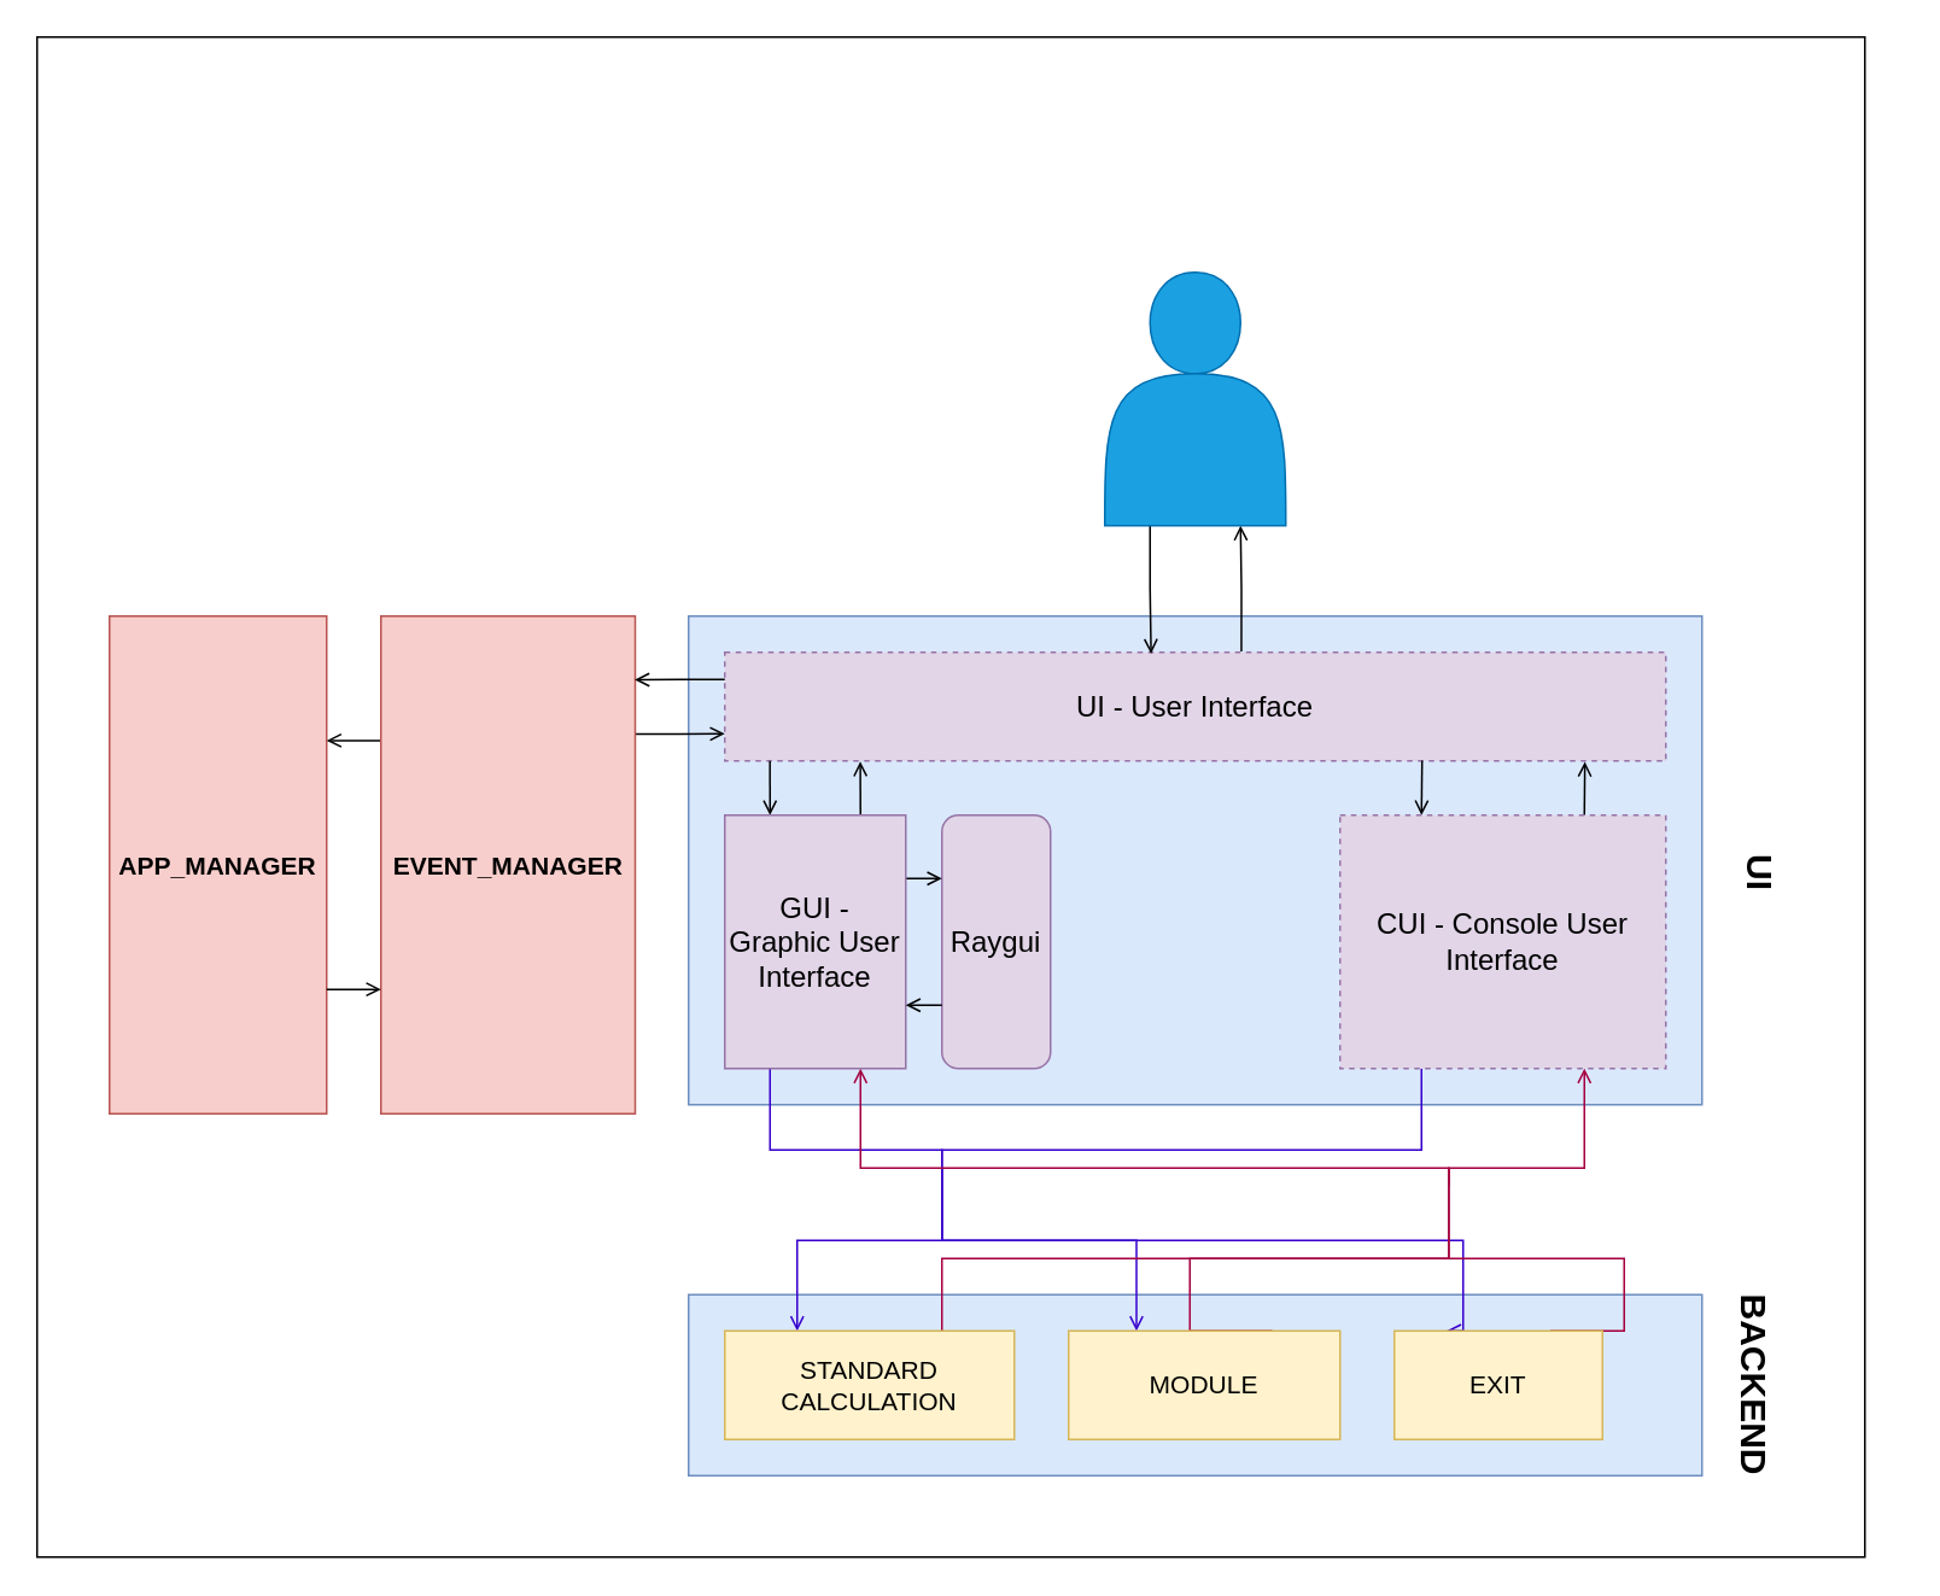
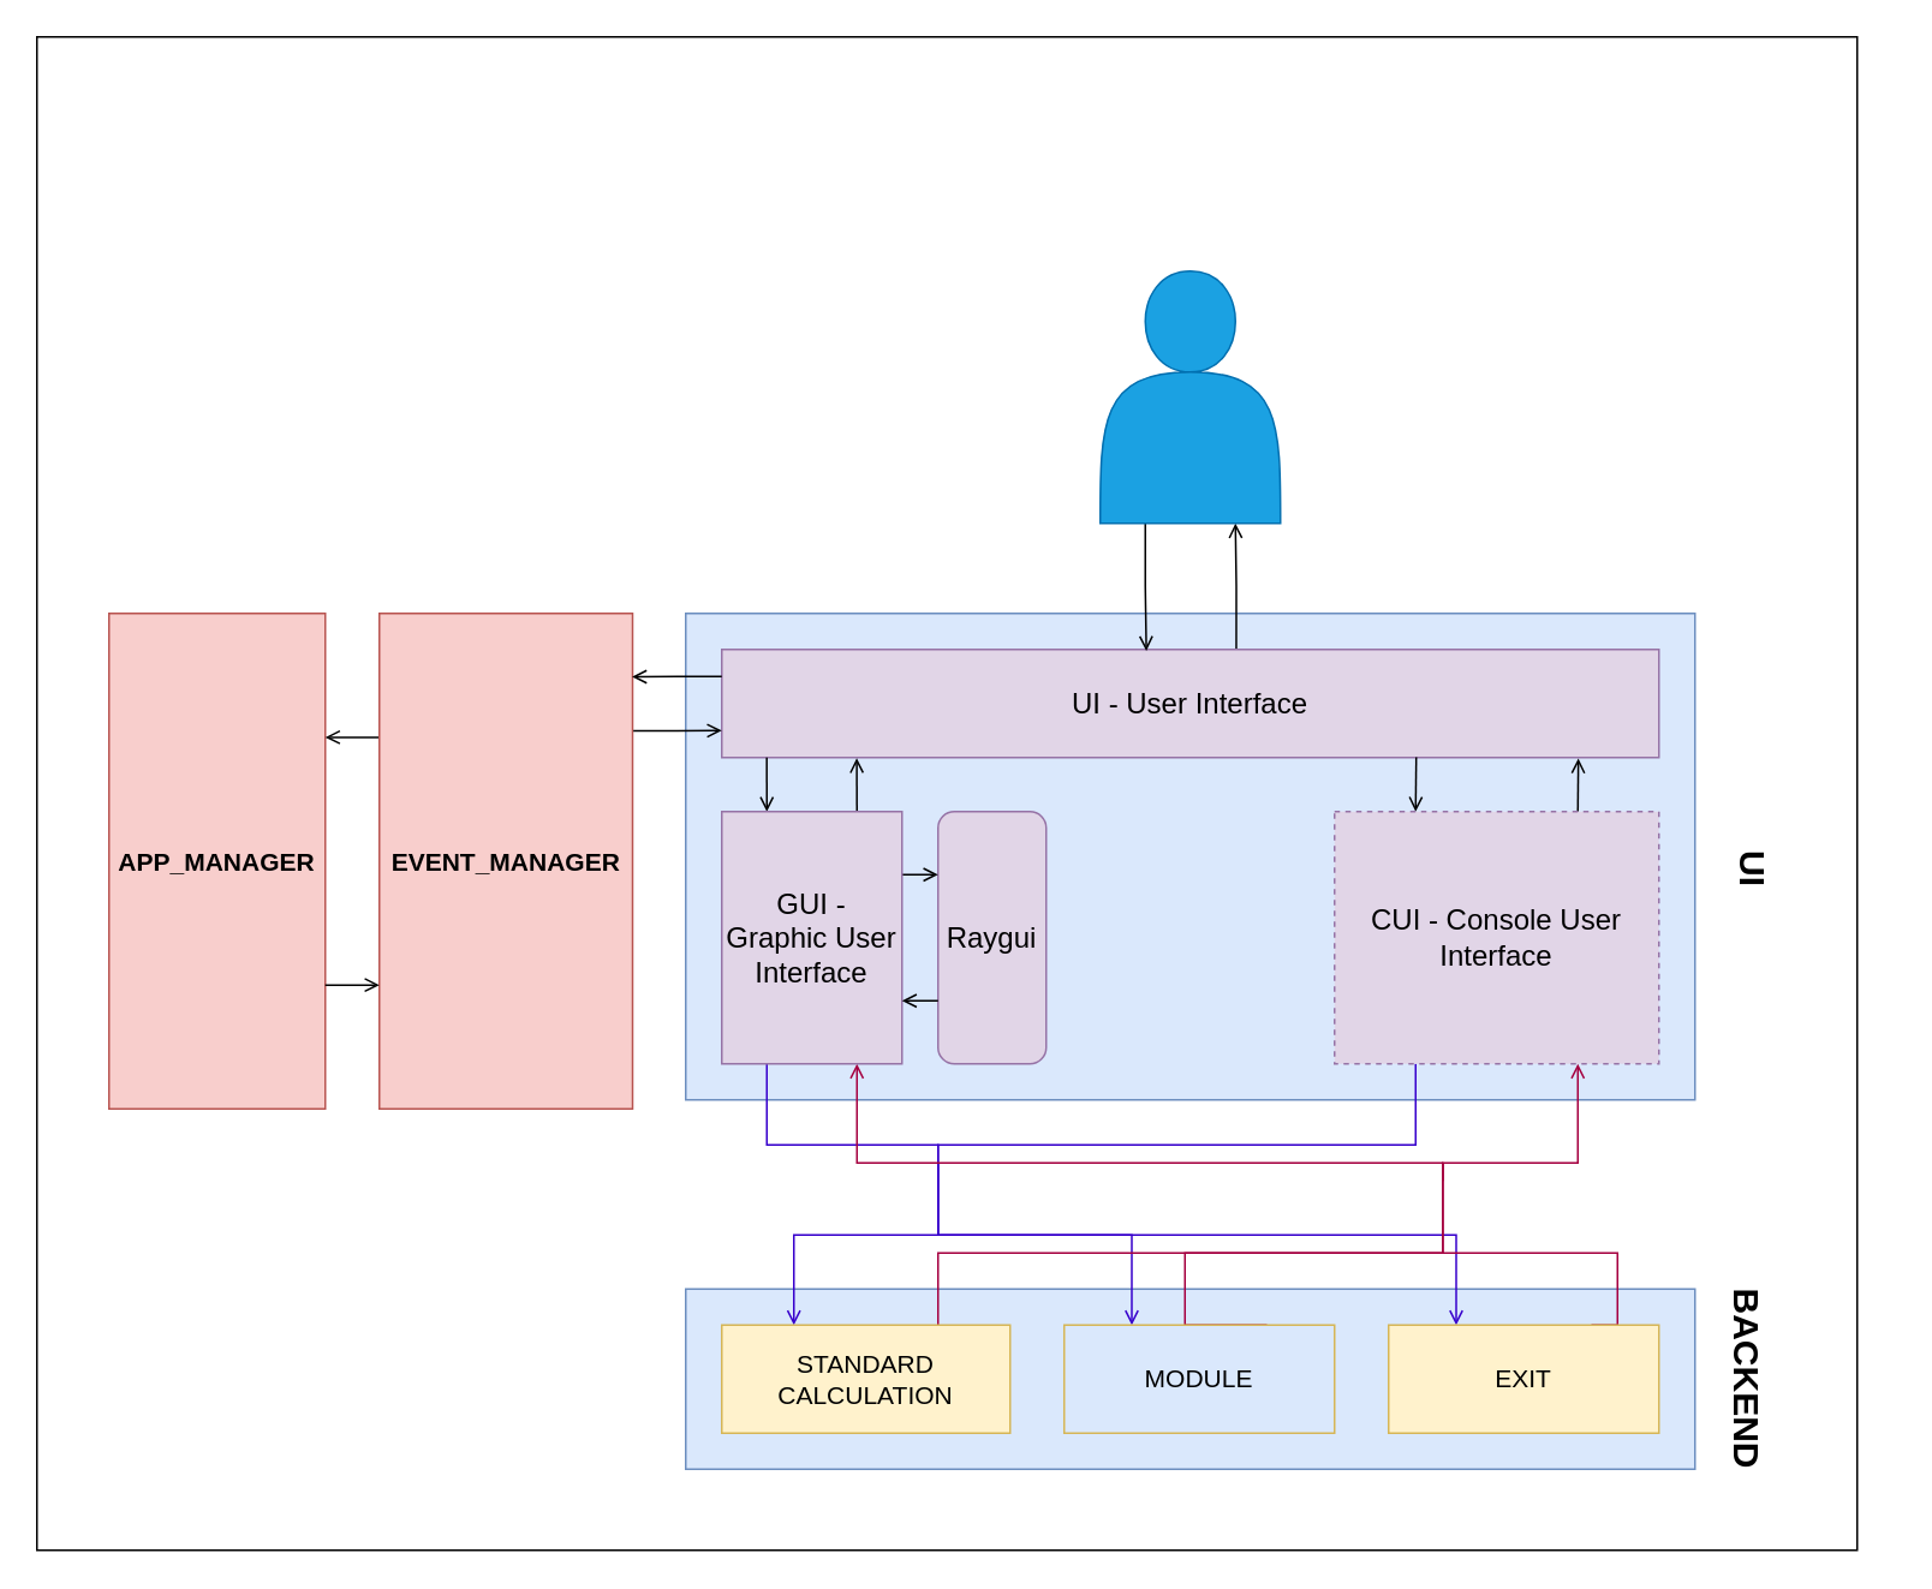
- <mxCell id="14" value="UI - User Interface" style="rounded=0;whiteSpace=wrap;html=1;fillColor=#e1d5e7;strokeColor=#9673a6;fontSize=16;dashed=1;" parent="3" vertex="1"><mxGeometry x="340" y="210" width="520" height="60" as="geometry" /></mxCell>
+ <mxCell id="14" value="UI - User Interface" style="rounded=0;whiteSpace=wrap;html=1;fillColor=#e1d5e7;strokeColor=#9673a6;fontSize=16;" parent="3" vertex="1"><mxGeometry x="340" y="210" width="520" height="60" as="geometry" /></mxCell>
- <mxCell id="13" value="MODULE" style="rounded=0;whiteSpace=wrap;html=1;fillColor=#fff2cc;strokeColor=#d6b656;fontSize=14;" parent="3" vertex="1"><mxGeometry x="530" y="585" width="150" height="60" as="geometry" /></mxCell>
+ <mxCell id="13" value="MODULE" style="rounded=0;whiteSpace=wrap;html=1;fillColor=#dae8fc;strokeColor=#d6b656;fontSize=14;" parent="3" vertex="1"><mxGeometry x="530" y="585" width="150" height="60" as="geometry" /></mxCell>
- <mxCell id="23" value="EXIT" style="rounded=0;whiteSpace=wrap;html=1;fillColor=#fff2cc;strokeColor=#d6b656;fontSize=14;" parent="3" vertex="1"><mxGeometry x="710" y="585" width="115" height="60" as="geometry" /></mxCell>
+ <mxCell id="23" value="EXIT" style="rounded=0;whiteSpace=wrap;html=1;fillColor=#fff2cc;strokeColor=#d6b656;fontSize=14;" parent="3" vertex="1"><mxGeometry x="710" y="585" width="150" height="60" as="geometry" /></mxCell>
